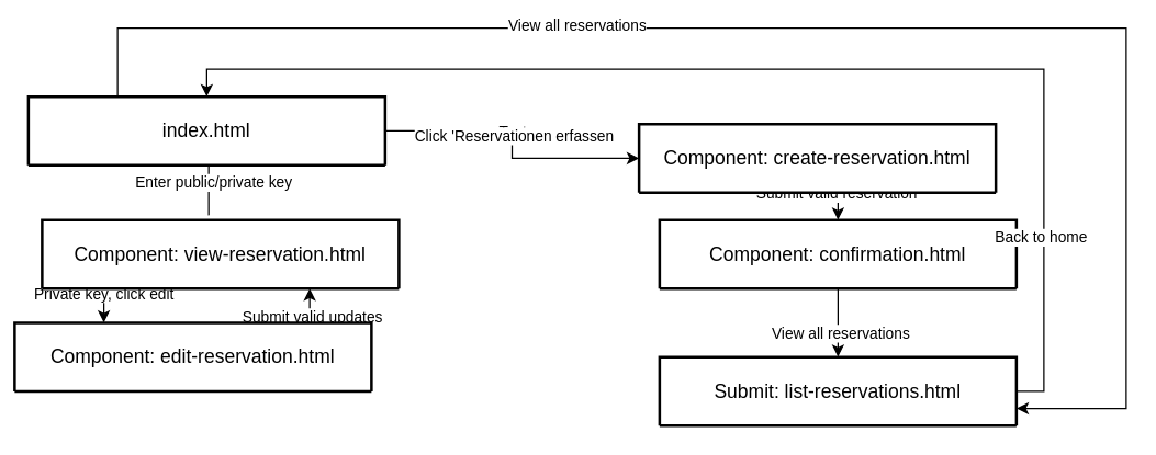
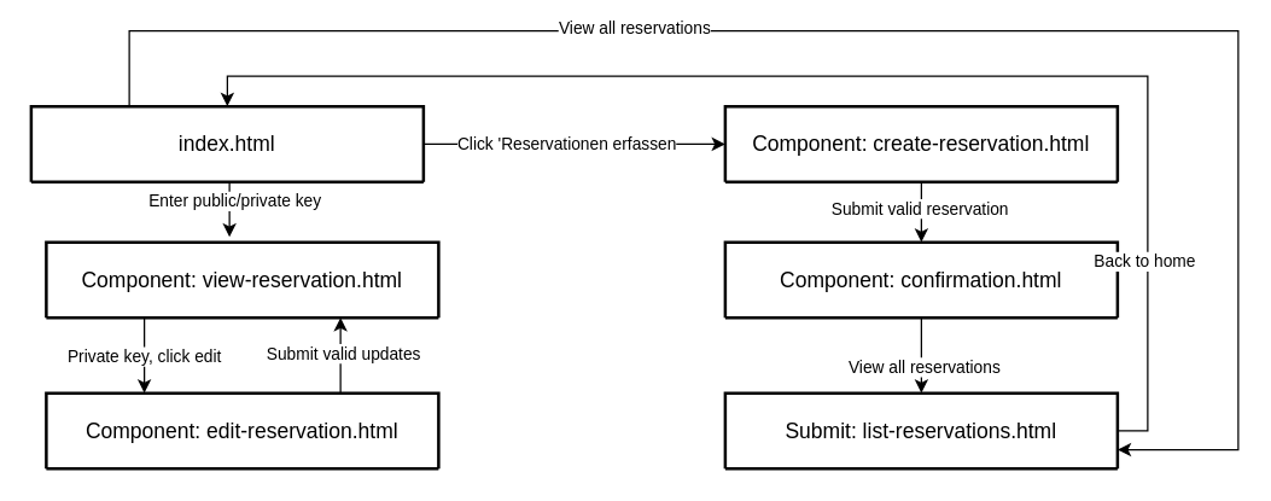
- <mxCell id="10" value="&lt;p style=&quot;white-space: pre-wrap;&quot; dir=&quot;auto&quot;&gt;Component: create-reservation.html&lt;/p&gt;" style="swimlane;childLayout=stackLayout;horizontal=1;startSize=50;horizontalStack=0;rounded=1;fontSize=14;fontStyle=0;strokeWidth=2;resizeParent=0;resizeLast=1;shadow=0;dashed=0;align=center;arcSize=4;whiteSpace=wrap;html=1;" parent="1" vertex="1"><mxGeometry x="465" y="90" width="260" height="50" as="geometry" /></mxCell>
+ <mxCell id="10" value="&lt;p style=&quot;white-space: pre-wrap;&quot; dir=&quot;auto&quot;&gt;Component: create-reservation.html&lt;/p&gt;" style="swimlane;childLayout=stackLayout;horizontal=1;startSize=50;horizontalStack=0;rounded=1;fontSize=14;fontStyle=0;strokeWidth=2;resizeParent=0;resizeLast=1;shadow=0;dashed=0;align=center;arcSize=4;whiteSpace=wrap;html=1;" parent="1" vertex="1"><mxGeometry x="480" y="70" width="260" height="50" as="geometry" /></mxCell>
- <mxCell id="23" style="edgeStyle=orthogonalEdgeStyle;rounded=0;orthogonalLoop=1;jettySize=auto;html=1;exitX=0.5;exitY=1;exitDx=0;exitDy=0;entryX=0.467;entryY=-0.068;entryDx=0;entryDy=0;entryPerimeter=0;endArrow=none;" edge="1" parent="1" source="7" target="16"><mxGeometry relative="1" as="geometry" /></mxCell>
+ <mxCell id="23" style="edgeStyle=orthogonalEdgeStyle;rounded=0;orthogonalLoop=1;jettySize=auto;html=1;exitX=0.5;exitY=1;exitDx=0;exitDy=0;entryX=0.467;entryY=-0.068;entryDx=0;entryDy=0;entryPerimeter=0;" edge="1" parent="1" source="7" target="16"><mxGeometry relative="1" as="geometry" /></mxCell>
- <mxCell id="13" value="&lt;p style=&quot;white-space: pre-wrap;&quot; dir=&quot;auto&quot;&gt;Component: edit-reservation.html&lt;/p&gt;" style="swimlane;childLayout=stackLayout;horizontal=1;startSize=50;horizontalStack=0;rounded=1;fontSize=14;fontStyle=0;strokeWidth=2;resizeParent=0;resizeLast=1;shadow=0;dashed=0;align=center;arcSize=4;whiteSpace=wrap;html=1;" parent="1" vertex="1"><mxGeometry x="10" y="235" width="260" height="50" as="geometry" /></mxCell>
+ <mxCell id="13" value="&lt;p style=&quot;white-space: pre-wrap;&quot; dir=&quot;auto&quot;&gt;Component: edit-reservation.html&lt;/p&gt;" style="swimlane;childLayout=stackLayout;horizontal=1;startSize=50;horizontalStack=0;rounded=1;fontSize=14;fontStyle=0;strokeWidth=2;resizeParent=0;resizeLast=1;shadow=0;dashed=0;align=center;arcSize=4;whiteSpace=wrap;html=1;" parent="1" vertex="1"><mxGeometry x="30" y="260" width="260" height="50" as="geometry" /></mxCell>
